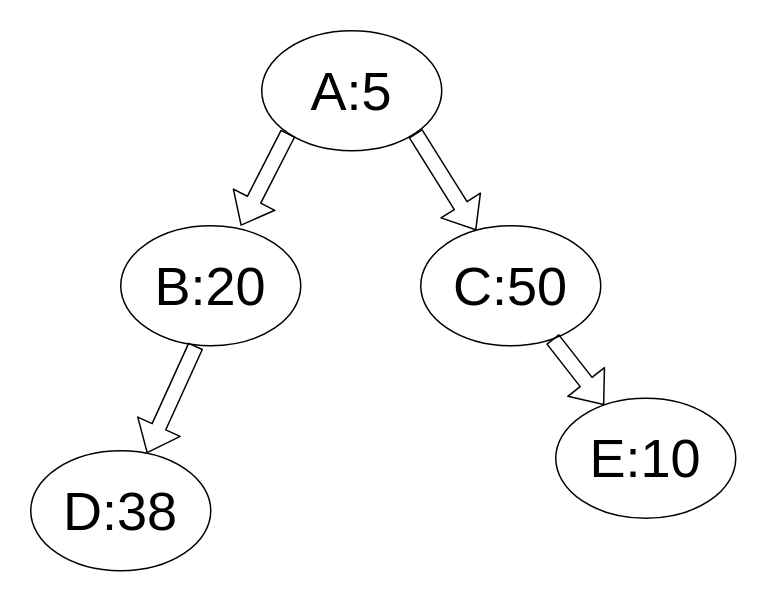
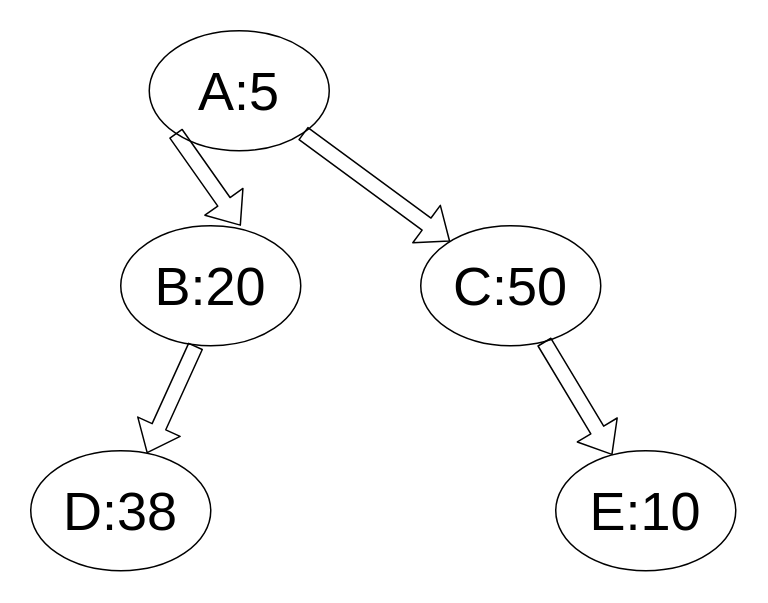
- <mxCell id="6" value="&lt;font style=&quot;font-size: 36px&quot;&gt;A:5&lt;/font&gt;" style="ellipse;whiteSpace=wrap;html=1;" vertex="1" parent="1"><mxGeometry x="174" y="20" width="120" height="80" as="geometry" /></mxCell>
+ <mxCell id="6" value="&lt;font style=&quot;font-size: 36px&quot;&gt;A:5&lt;/font&gt;" style="ellipse;whiteSpace=wrap;html=1;" vertex="1" parent="1"><mxGeometry x="99" y="20" width="120" height="80" as="geometry" /></mxCell>
- <mxCell id="5" value="&lt;font style=&quot;font-size: 36px&quot;&gt;E:10&lt;/font&gt;" style="ellipse;whiteSpace=wrap;html=1;" vertex="1" parent="1"><mxGeometry x="370" y="265" width="120" height="80" as="geometry" /></mxCell>
+ <mxCell id="5" value="&lt;font style=&quot;font-size: 36px&quot;&gt;E:10&lt;/font&gt;" style="ellipse;whiteSpace=wrap;html=1;" vertex="1" parent="1"><mxGeometry x="370" y="300" width="120" height="80" as="geometry" /></mxCell>
